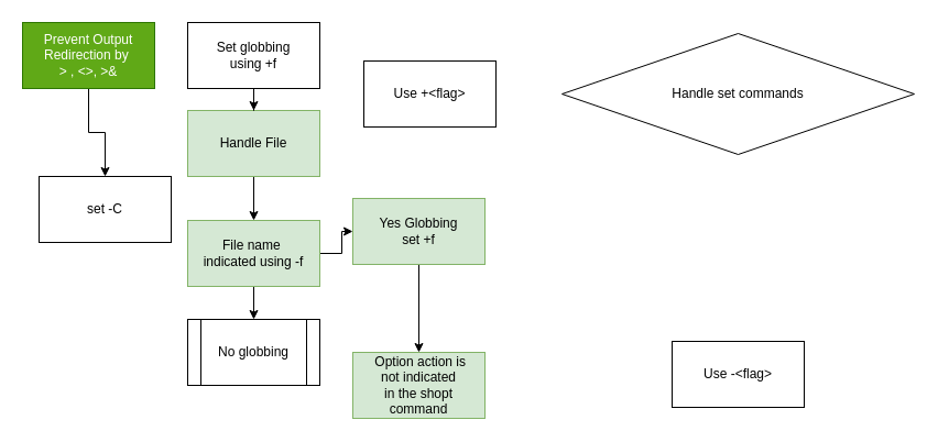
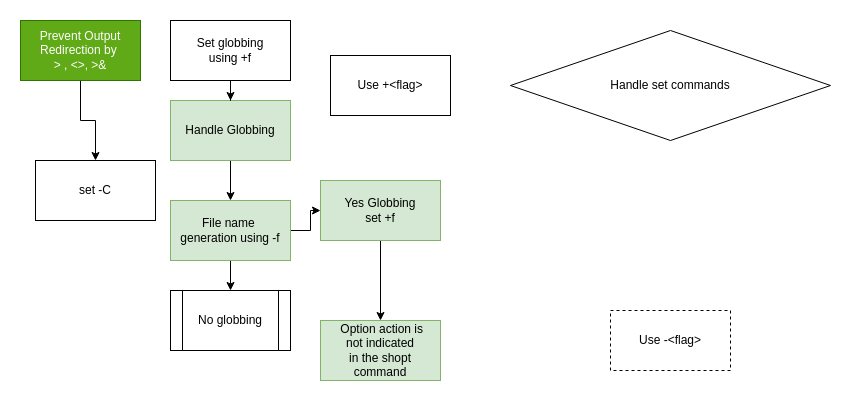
- <mxCell id="3" value="Handle File" style="rounded=0;whiteSpace=wrap;html=1;fillColor=#d5e8d4;strokeColor=#82b366;" parent="1" vertex="1"><mxGeometry x="170" y="100" width="120" height="60" as="geometry" /></mxCell>
+ <mxCell id="3" value="Handle Globbing" style="rounded=0;whiteSpace=wrap;html=1;fillColor=#d5e8d4;strokeColor=#82b366;" parent="1" vertex="1"><mxGeometry x="170" y="100" width="120" height="60" as="geometry" /></mxCell>
- <mxCell id="6" value="File name&amp;nbsp;&lt;div&gt;indicated using -f&lt;/div&gt;" style="rounded=0;whiteSpace=wrap;html=1;fillColor=#d5e8d4;strokeColor=#82b366;" parent="1" vertex="1"><mxGeometry x="170" y="200" width="120" height="60" as="geometry" /></mxCell>
+ <mxCell id="6" value="File name&amp;nbsp;&lt;div&gt;generation using -f&lt;/div&gt;" style="rounded=0;whiteSpace=wrap;html=1;fillColor=#d5e8d4;strokeColor=#82b366;" parent="1" vertex="1"><mxGeometry x="170" y="200" width="120" height="60" as="geometry" /></mxCell>
- <mxCell id="9" value="Use -&amp;lt;flag&amp;gt;" style="whiteSpace=wrap;html=1;" parent="1" vertex="1"><mxGeometry x="610" y="310" width="120" height="60" as="geometry" /></mxCell>
+ <mxCell id="9" value="Use -&amp;lt;flag&amp;gt;" style="whiteSpace=wrap;html=1;dashed=1;" parent="1" vertex="1"><mxGeometry x="610" y="310" width="120" height="60" as="geometry" /></mxCell>
